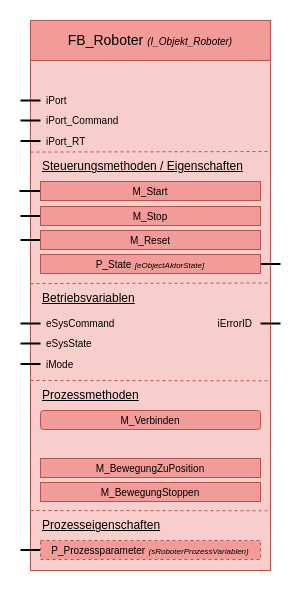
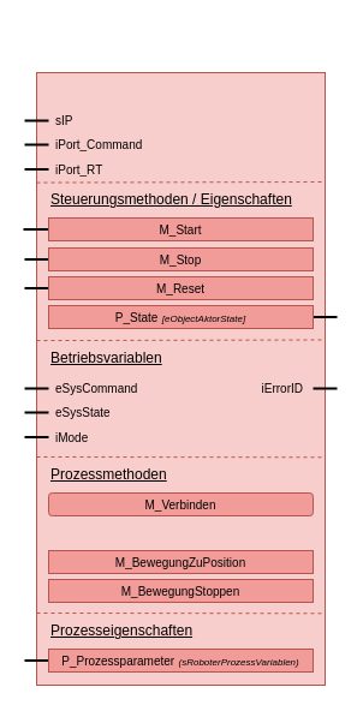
- <mxCell id="2" value="FB_Roboter &lt;i&gt;&lt;font style=&quot;font-size: 10px;&quot;&gt;(I_Objekt_Roboter)&lt;/font&gt;&lt;/i&gt;" style="rounded=0;whiteSpace=wrap;html=1;fillColor=#F19C99;strokeColor=#b85450;fontSize=14;" parent="1" vertex="1"><mxGeometry x="30" y="20" width="240" height="40" as="geometry" /></mxCell>
- <mxCell id="40" value="iPort" style="text;html=1;align=left;verticalAlign=middle;whiteSpace=wrap;rounded=0;fontStyle=0;fontSize=10;" parent="1" vertex="1"><mxGeometry x="44" y="95" width="76" height="10" as="geometry" /></mxCell>
+ <mxCell id="40" value="sIP" style="text;html=1;align=left;verticalAlign=middle;whiteSpace=wrap;rounded=0;fontStyle=0;fontSize=10;" parent="1" vertex="1"><mxGeometry x="44" y="95" width="76" height="10" as="geometry" /></mxCell>
- <mxCell id="35" value="&lt;font style=&quot;font-size: 10px;&quot;&gt;P_Prozessparameter&lt;/font&gt; &lt;font style=&quot;font-size: 8px;&quot;&gt;&lt;i&gt;(sRoboterProzessVariablen)&lt;/i&gt;&lt;/font&gt;" style="rounded=0;whiteSpace=wrap;html=1;fillColor=#F19C99;strokeColor=#b85450;fontSize=12;dashed=1;" parent="1" vertex="1"><mxGeometry x="40" y="540" width="220" height="19" as="geometry" /></mxCell>
+ <mxCell id="35" value="&lt;font style=&quot;font-size: 10px;&quot;&gt;P_Prozessparameter&lt;/font&gt; &lt;font style=&quot;font-size: 8px;&quot;&gt;&lt;i&gt;(sRoboterProzessVariablen)&lt;/i&gt;&lt;/font&gt;" style="rounded=0;whiteSpace=wrap;html=1;fillColor=#F19C99;strokeColor=#b85450;fontSize=12;" parent="1" vertex="1"><mxGeometry x="40" y="540" width="220" height="19" as="geometry" /></mxCell>
